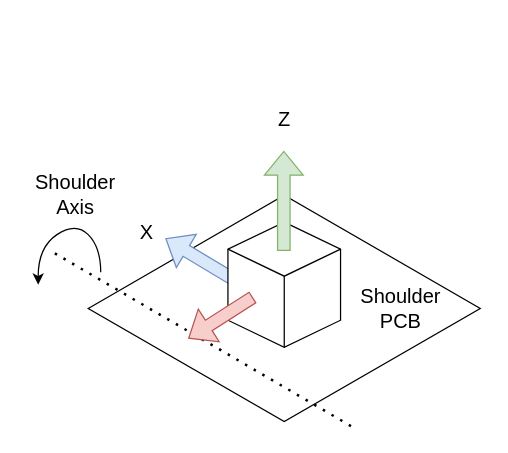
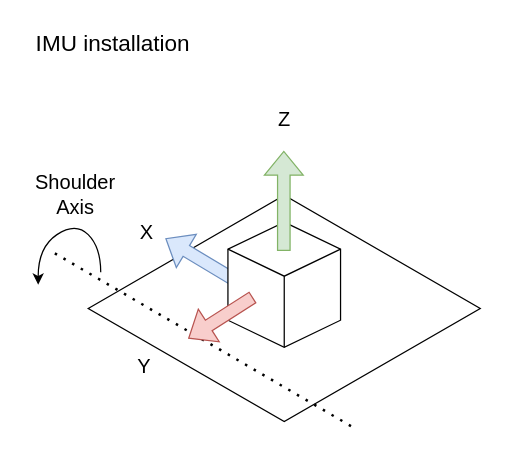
+ <mxCell id="14" value="IMU installation" style="text;html=1;align=center;verticalAlign=middle;whiteSpace=wrap;rounded=0;fontSize=18;" vertex="1" parent="1"><mxGeometry x="20" y="20" width="140" height="30" as="geometry" /></mxCell>
- <mxCell id="12" value="Shoulder PCB" style="text;html=1;align=center;verticalAlign=middle;whiteSpace=wrap;rounded=0;fontSize=16;" vertex="1" parent="1"><mxGeometry x="290" y="231" width="60" height="29" as="geometry" /></mxCell>
+ <mxCell id="6" value="Y" style="text;html=1;align=center;verticalAlign=middle;whiteSpace=wrap;rounded=0;fontSize=16;" vertex="1" parent="1"><mxGeometry x="100" y="277" width="30" height="30" as="geometry" /></mxCell>
